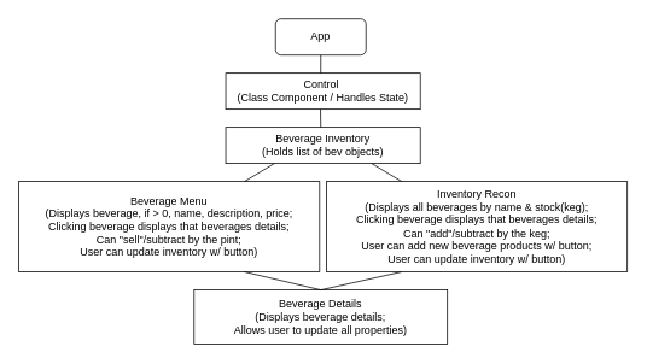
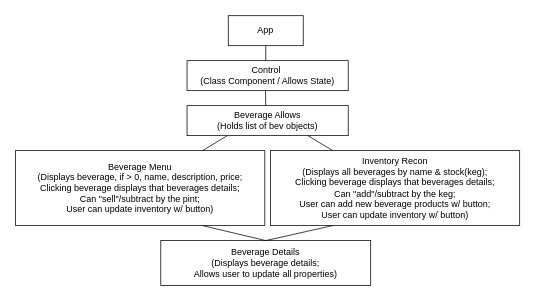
- <mxCell id="2" value="App" style="whiteSpace=wrap;html=1;align=center;rounded=1;" parent="1" vertex="1"><mxGeometry x="304" y="20" width="100" height="40" as="geometry" /></mxCell>
+ <mxCell id="2" value="App" style="whiteSpace=wrap;html=1;align=center;" parent="1" vertex="1"><mxGeometry x="304" y="20" width="100" height="40" as="geometry" /></mxCell>
- <mxCell id="3" value="Control&amp;nbsp;&lt;br&gt;(Class Component / Handles State)" style="whiteSpace=wrap;html=1;align=center;" parent="1" vertex="1"><mxGeometry x="249" y="80" width="215" height="40" as="geometry" /></mxCell>
+ <mxCell id="3" value="Control&amp;nbsp;&lt;br&gt;(Class Component / Allows State)" style="whiteSpace=wrap;html=1;align=center;" parent="1" vertex="1"><mxGeometry x="249" y="80" width="215" height="40" as="geometry" /></mxCell>
- <mxCell id="4" value="Beverage Inventory&lt;br&gt;(Holds list of bev objects)" style="whiteSpace=wrap;html=1;align=center;" parent="1" vertex="1"><mxGeometry x="249" y="140" width="215" height="40" as="geometry" /></mxCell>
+ <mxCell id="4" value="Beverage Allows&lt;br&gt;(Holds list of bev objects)" style="whiteSpace=wrap;html=1;align=center;" parent="1" vertex="1"><mxGeometry x="249" y="140" width="215" height="40" as="geometry" /></mxCell>
